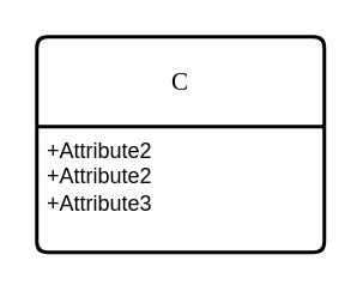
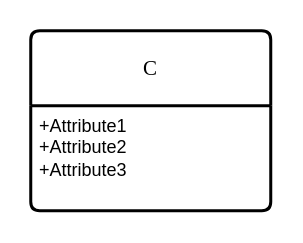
- <mxCell id="3" value="+Attribute2&#10;+Attribute2&#10;+Attribute3" style="align=left;strokeColor=none;fillColor=none;spacingLeft=4;fontSize=12;verticalAlign=top;resizable=0;rotatable=0;part=1;html=1;" vertex="1" parent="2"><mxGeometry y="50" width="160" height="70" as="geometry" /></mxCell>
+ <mxCell id="3" value="+Attribute1&#10;+Attribute2&#10;+Attribute3" style="align=left;strokeColor=none;fillColor=none;spacingLeft=4;fontSize=12;verticalAlign=top;resizable=0;rotatable=0;part=1;html=1;" vertex="1" parent="2"><mxGeometry y="50" width="160" height="70" as="geometry" /></mxCell>
